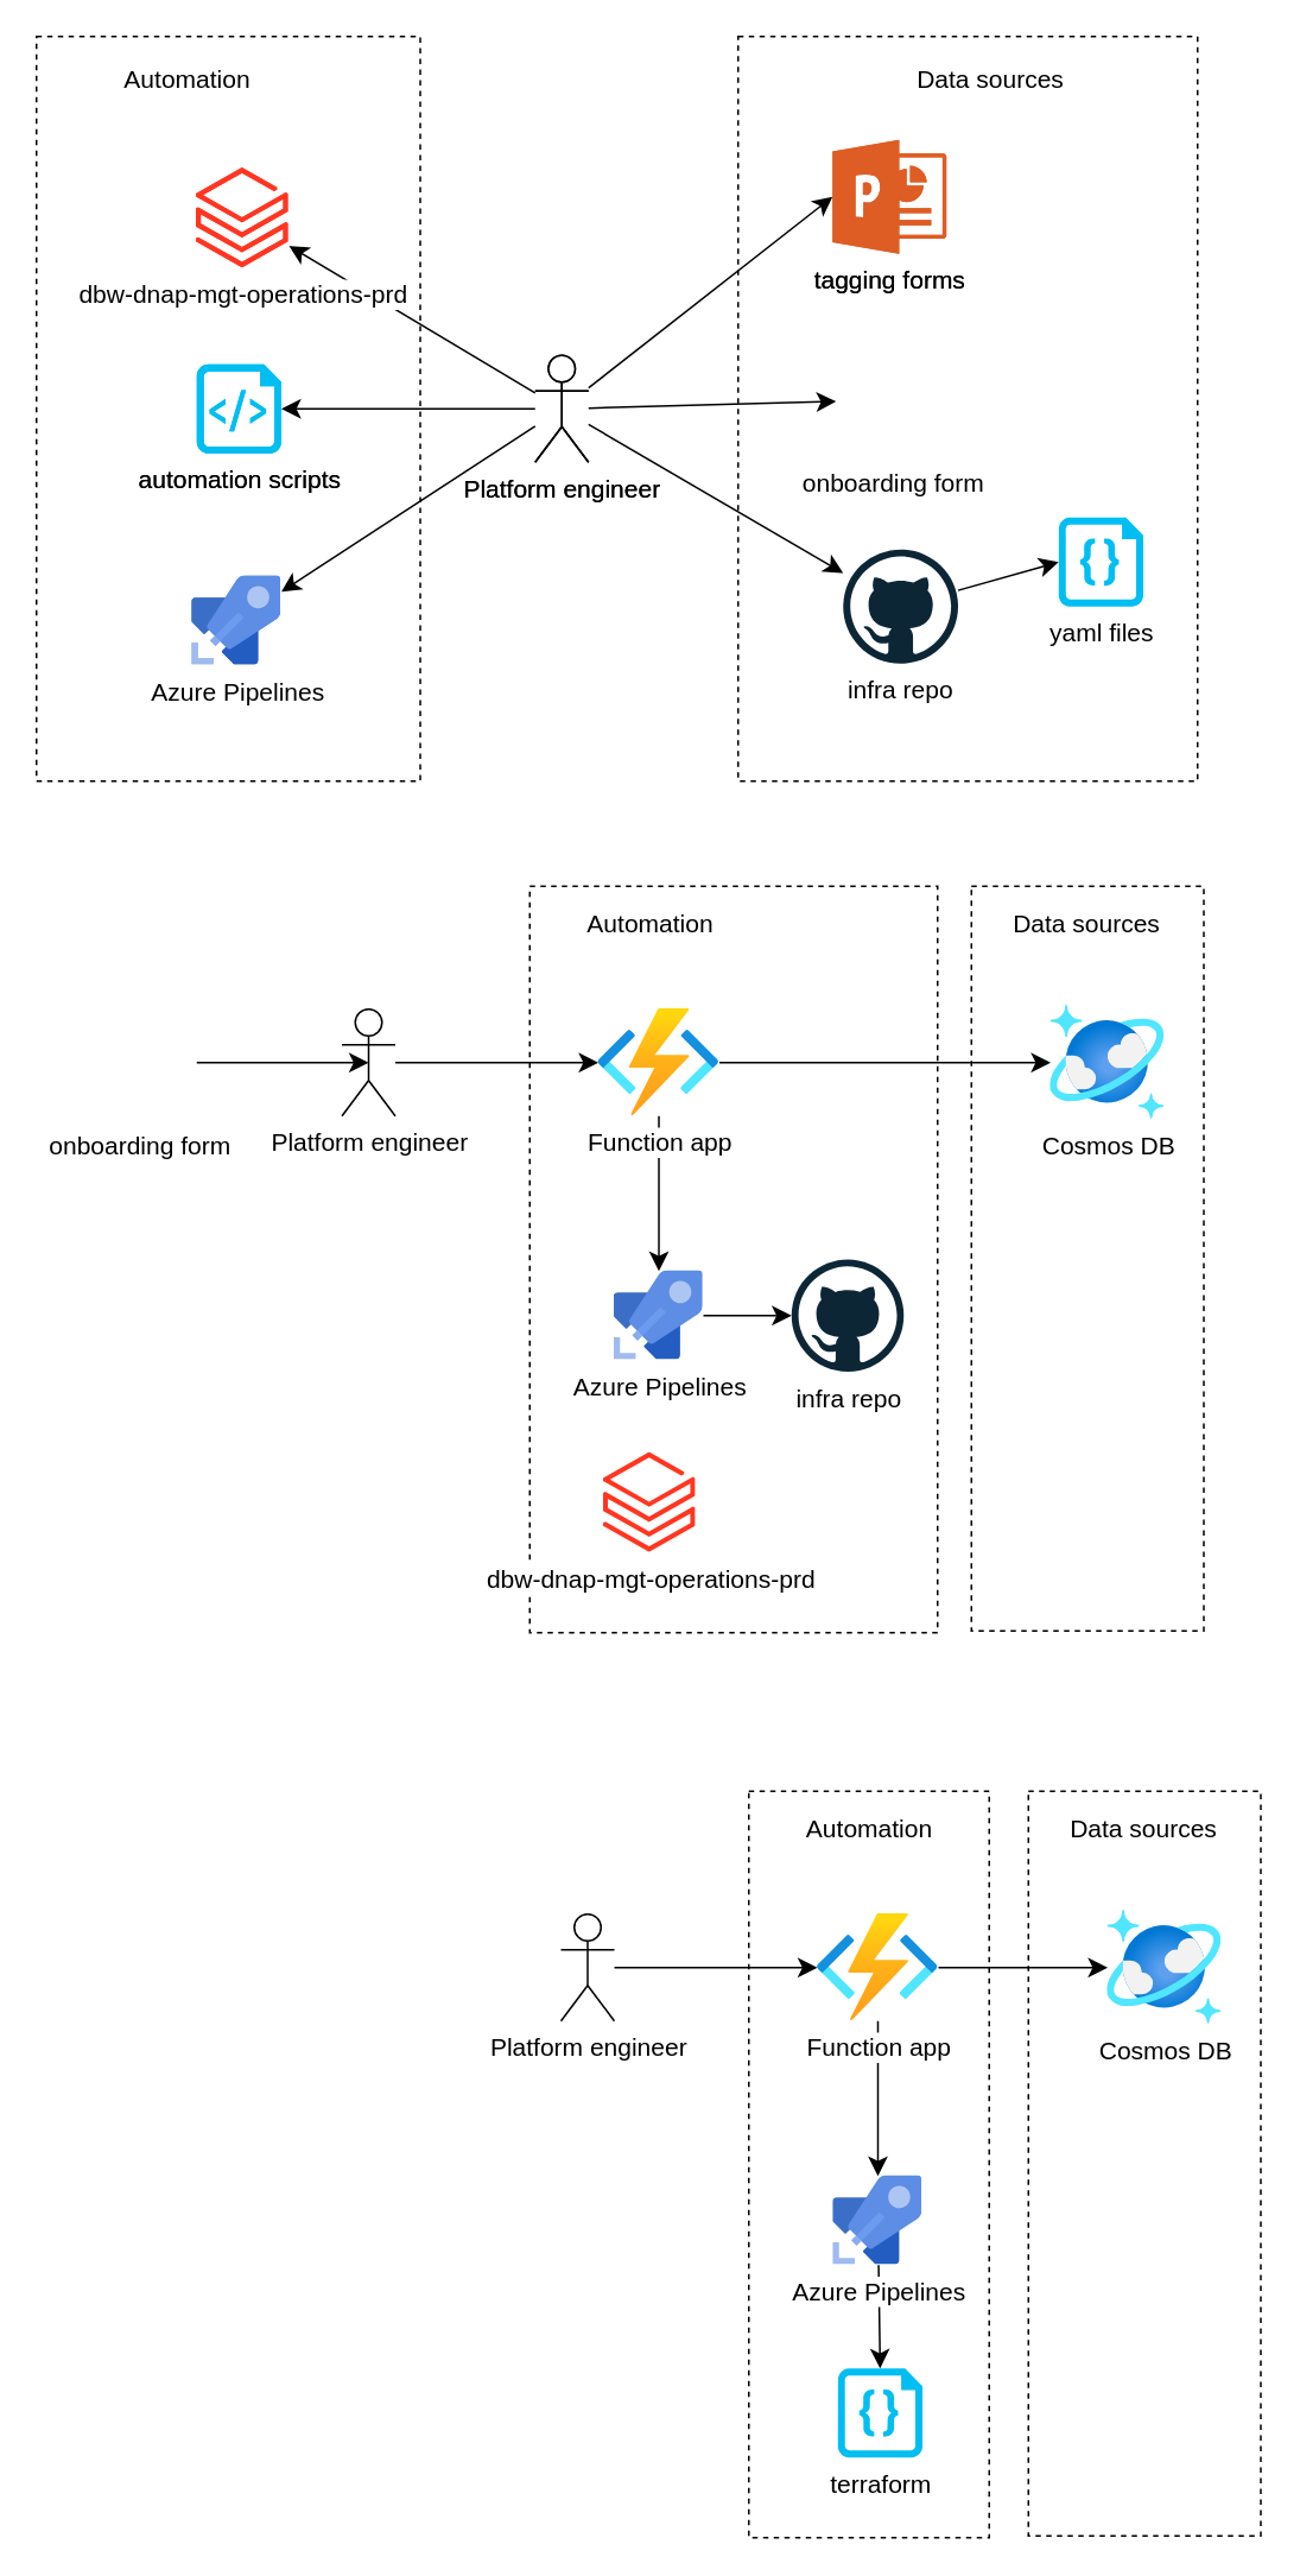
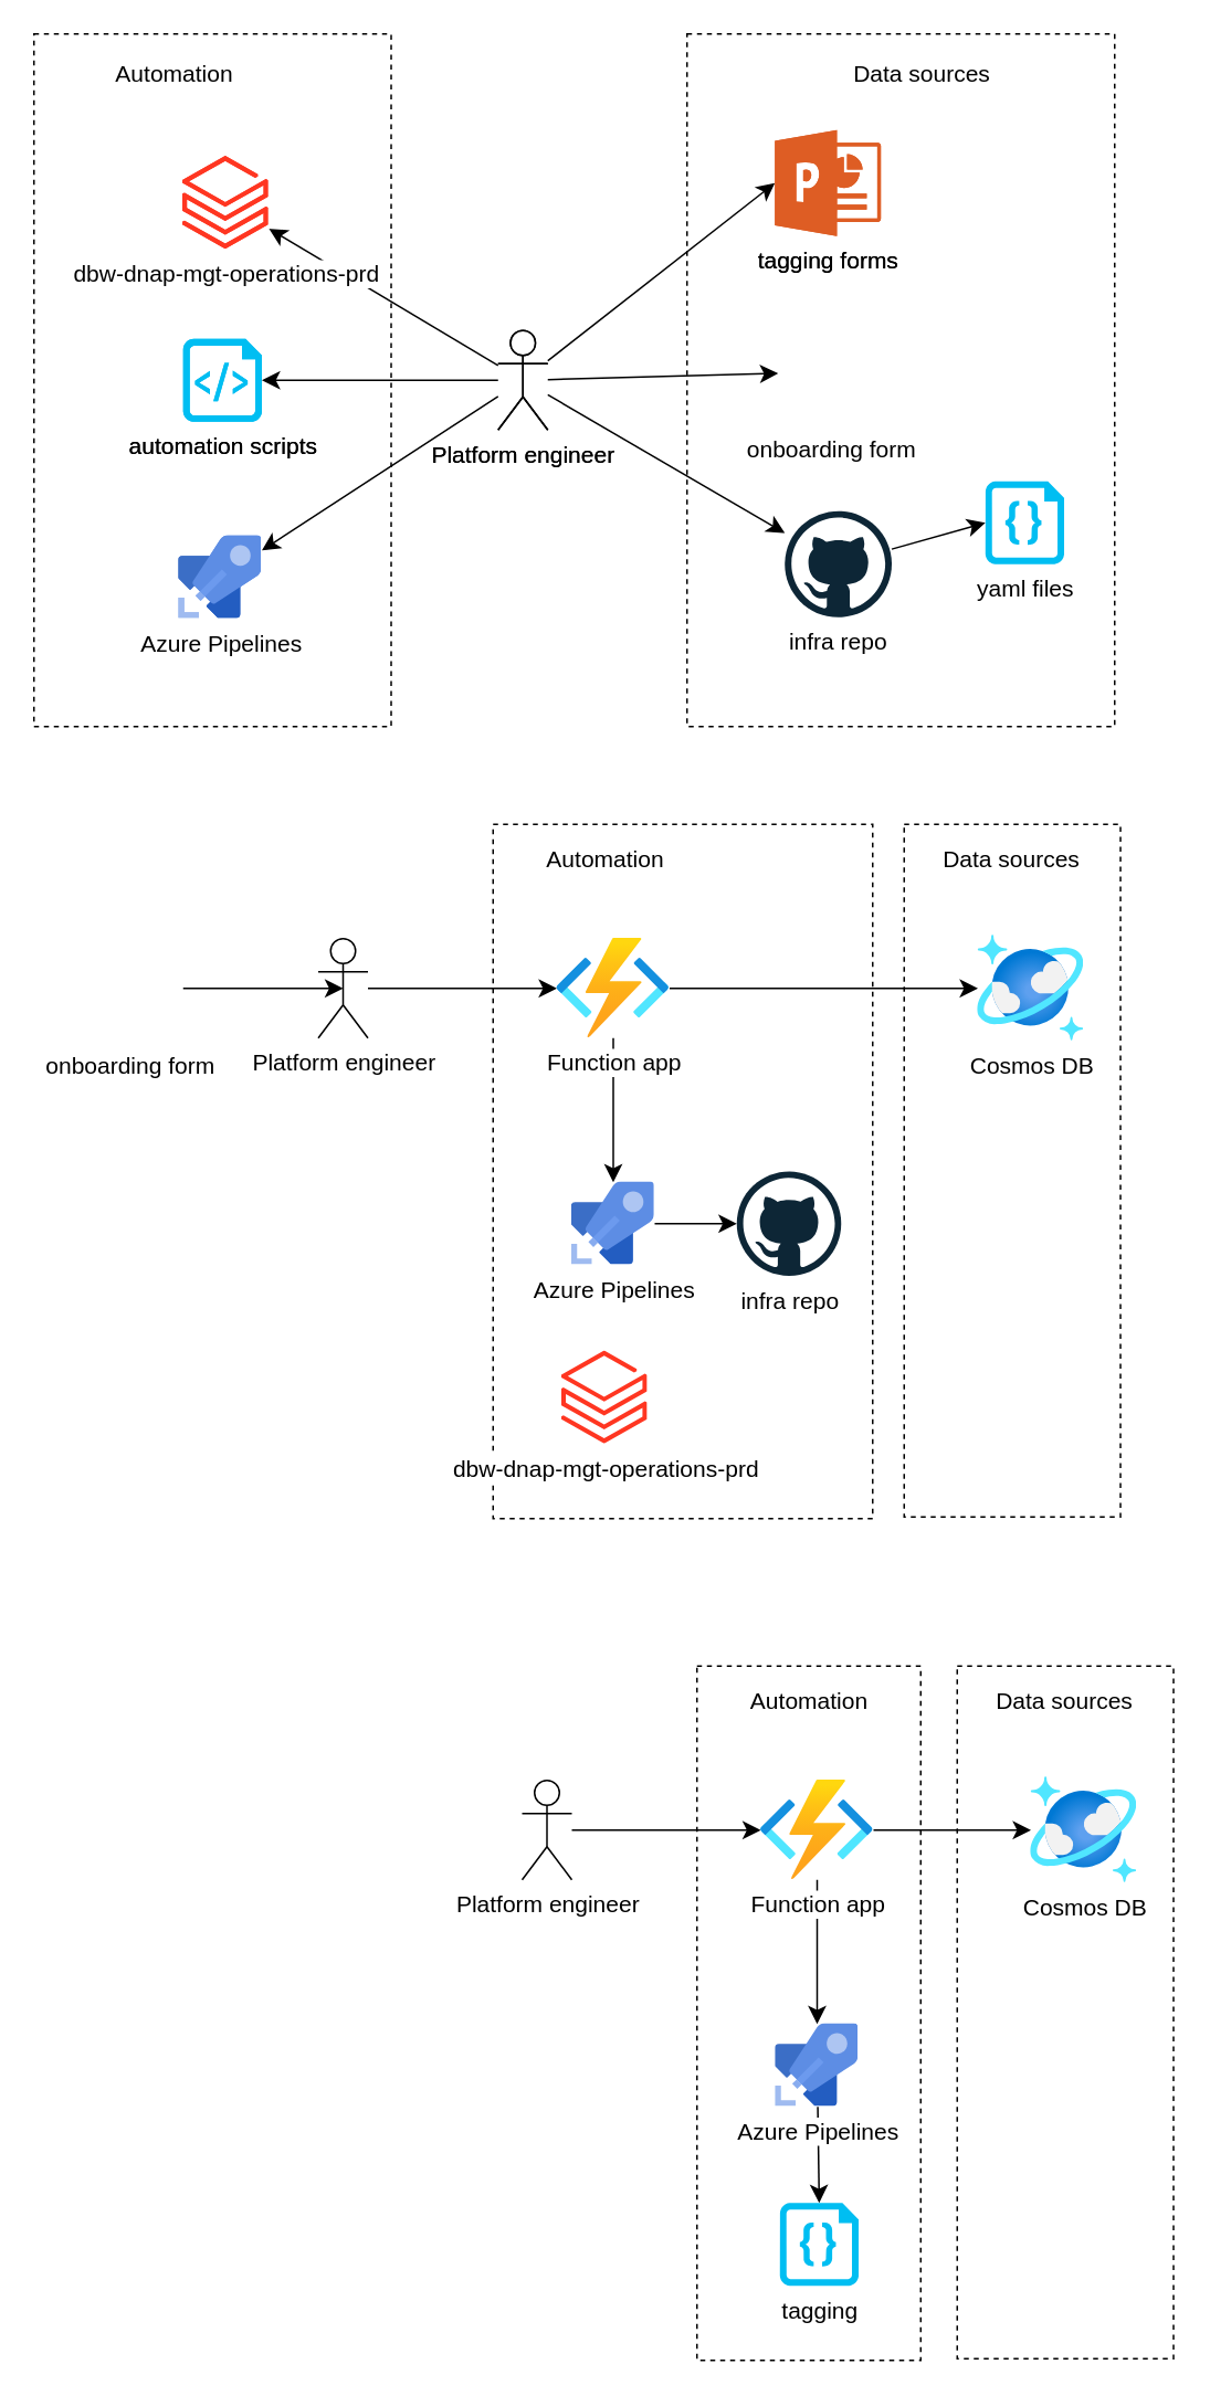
- <mxCell id="52" value="terraform" style="verticalLabelPosition=bottom;html=1;verticalAlign=top;align=center;strokeColor=none;fillColor=#00BEF2;shape=mxgraph.azure.code_file;pointerEvents=1;fontSize=14;" vertex="1" parent="1"><mxGeometry x="470" y="1329" width="47.5" height="50" as="geometry" /></mxCell>
+ <mxCell id="52" value="tagging" style="verticalLabelPosition=bottom;html=1;verticalAlign=top;align=center;strokeColor=none;fillColor=#00BEF2;shape=mxgraph.azure.code_file;pointerEvents=1;fontSize=14;" vertex="1" parent="1"><mxGeometry x="470" y="1329" width="47.5" height="50" as="geometry" /></mxCell>
